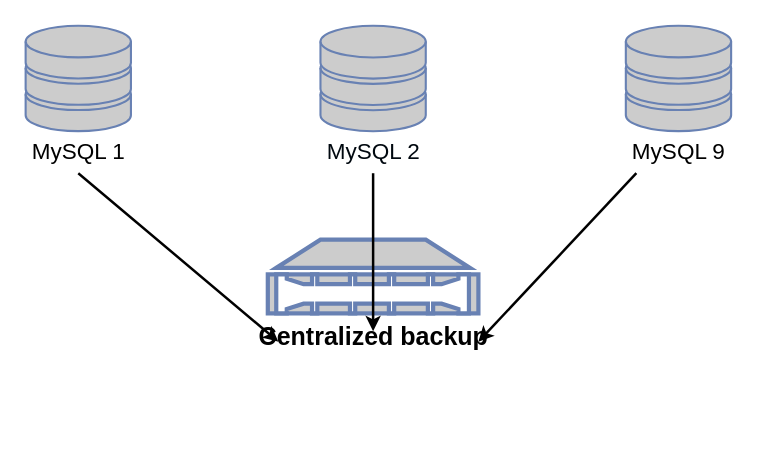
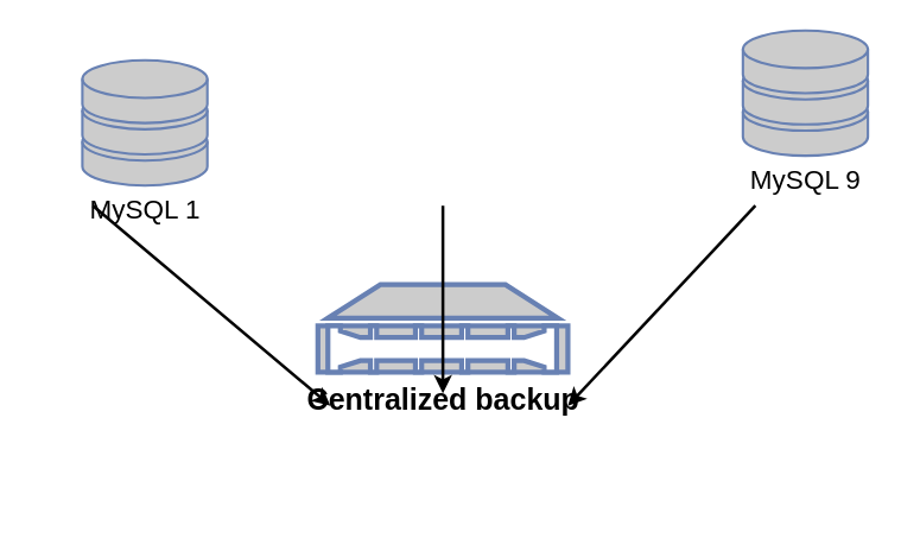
- <mxCell id="4" value="&lt;font color=&quot;#000000&quot; style=&quot;font-size: 18px&quot;&gt;MySQL 1&lt;/font&gt;" style="fontColor=#0066CC;verticalAlign=top;verticalLabelPosition=bottom;labelPosition=center;align=center;html=1;outlineConnect=0;fillColor=#CCCCCC;strokeColor=#6881B3;gradientColor=none;gradientDirection=north;strokeWidth=2;shape=mxgraph.networks.storage;" vertex="1" parent="2"><mxGeometry width="84.21" height="84.211" as="geometry" /></mxCell>
+ <mxCell id="4" value="&lt;font color=&quot;#000000&quot; style=&quot;font-size: 18px&quot;&gt;MySQL 1&lt;/font&gt;" style="fontColor=#0066CC;verticalAlign=top;verticalLabelPosition=bottom;labelPosition=center;align=center;html=1;outlineConnect=0;fillColor=#CCCCCC;strokeColor=#6881B3;gradientColor=none;gradientDirection=north;strokeWidth=2;shape=mxgraph.networks.storage;" vertex="1" parent="2"><mxGeometry x="35" y="20" width="84.21" height="84.211" as="geometry" /></mxCell>
- <mxCell id="5" value="&lt;font style=&quot;font-size: 18px&quot; color=&quot;#00080f&quot;&gt;MySQL 2&lt;/font&gt;" style="fontColor=#0066CC;verticalAlign=top;verticalLabelPosition=bottom;labelPosition=center;align=center;html=1;outlineConnect=0;fillColor=#CCCCCC;strokeColor=#6881B3;gradientColor=none;gradientDirection=north;strokeWidth=2;shape=mxgraph.networks.storage;" vertex="1" parent="2"><mxGeometry x="235.789" width="84.21" height="84.211" as="geometry" /></mxCell>
